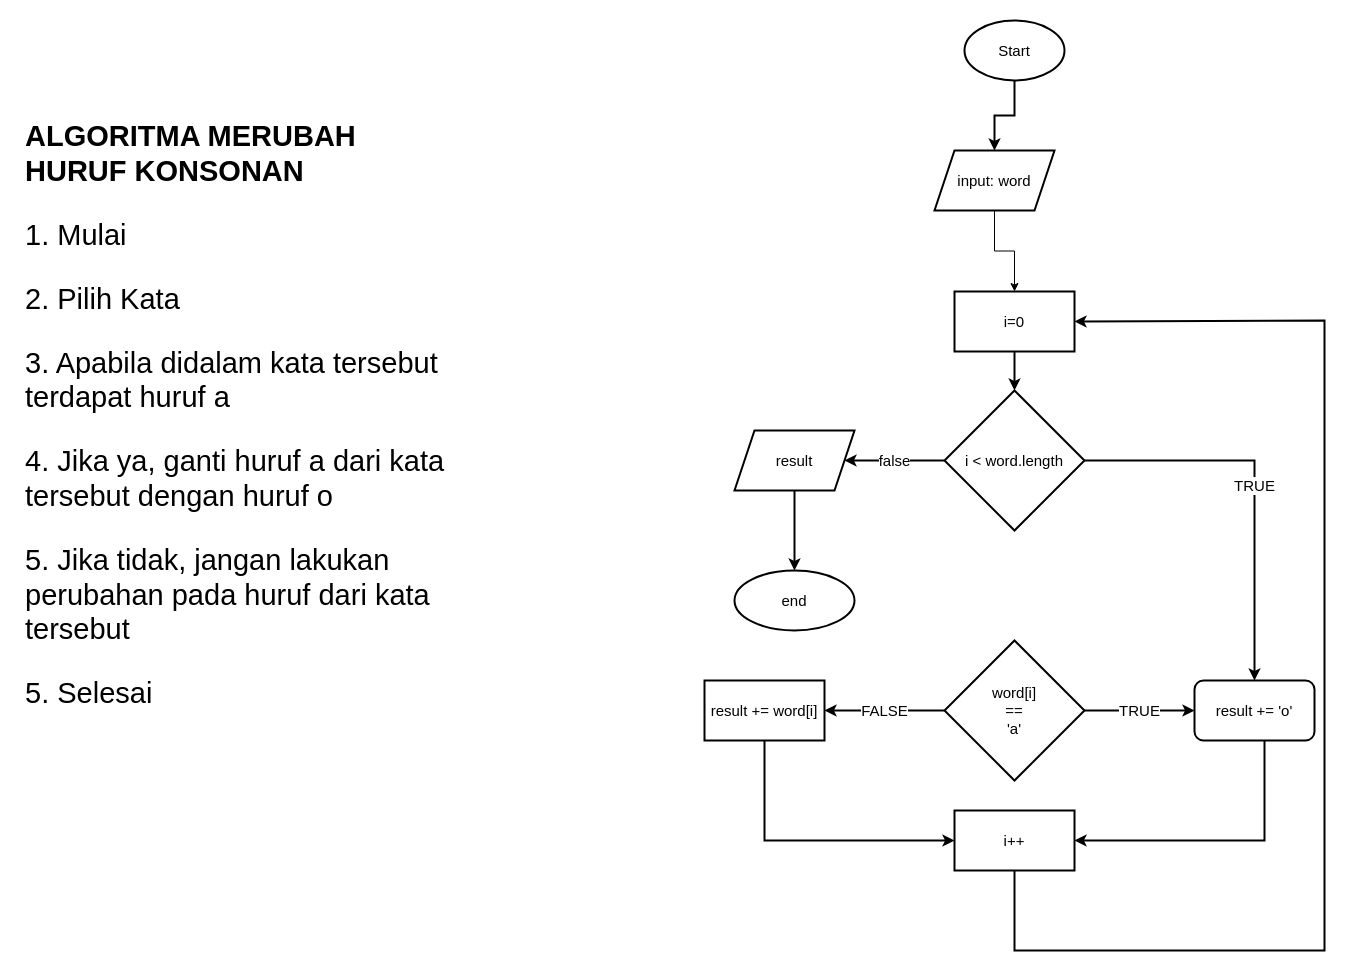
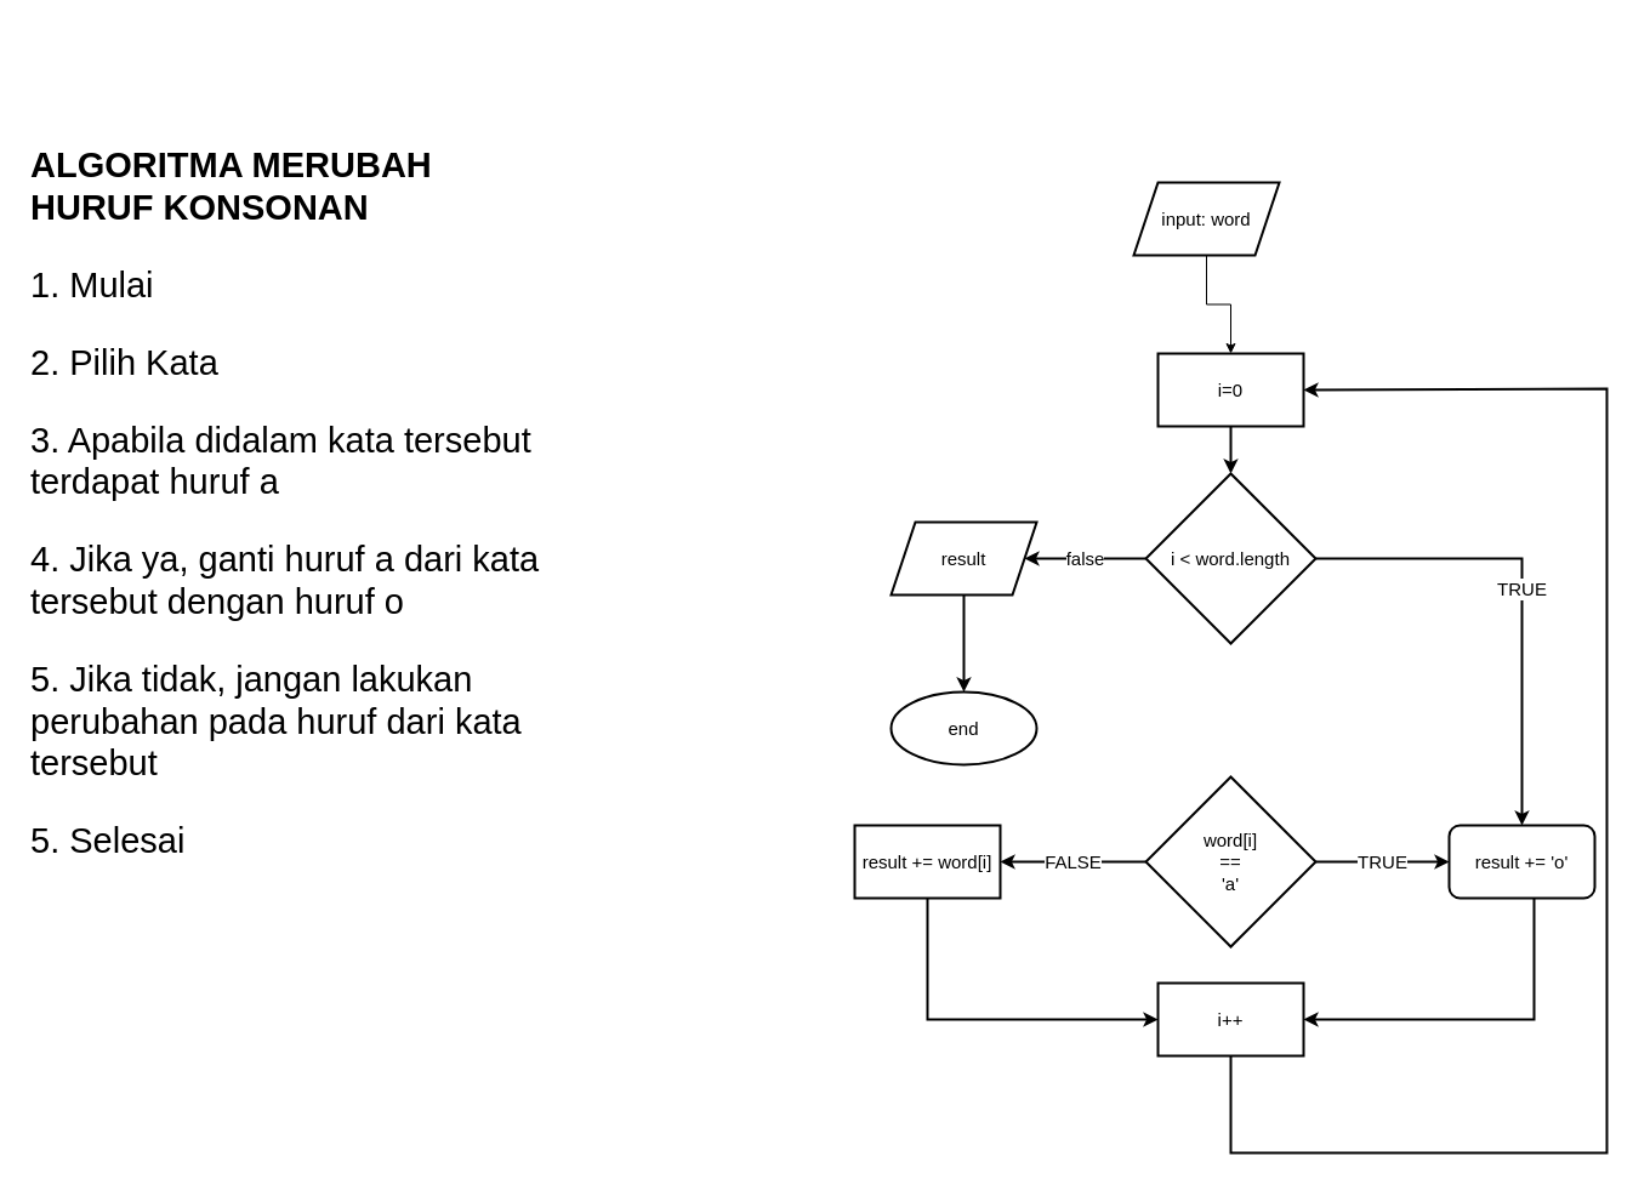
- <mxCell id="4" value="Start" style="strokeWidth=2;html=1;shape=mxgraph.flowchart.start_1;whiteSpace=wrap;fontSize=15;" parent="3" vertex="1"><mxGeometry x="260" width="100" height="60" as="geometry" /></mxCell>
- <mxCell id="6" value="" style="edgeStyle=orthogonalEdgeStyle;rounded=0;orthogonalLoop=1;jettySize=auto;html=1;strokeWidth=2;fontSize=15;" parent="3" source="4" target="5" edge="1"><mxGeometry relative="1" as="geometry" /></mxCell>
